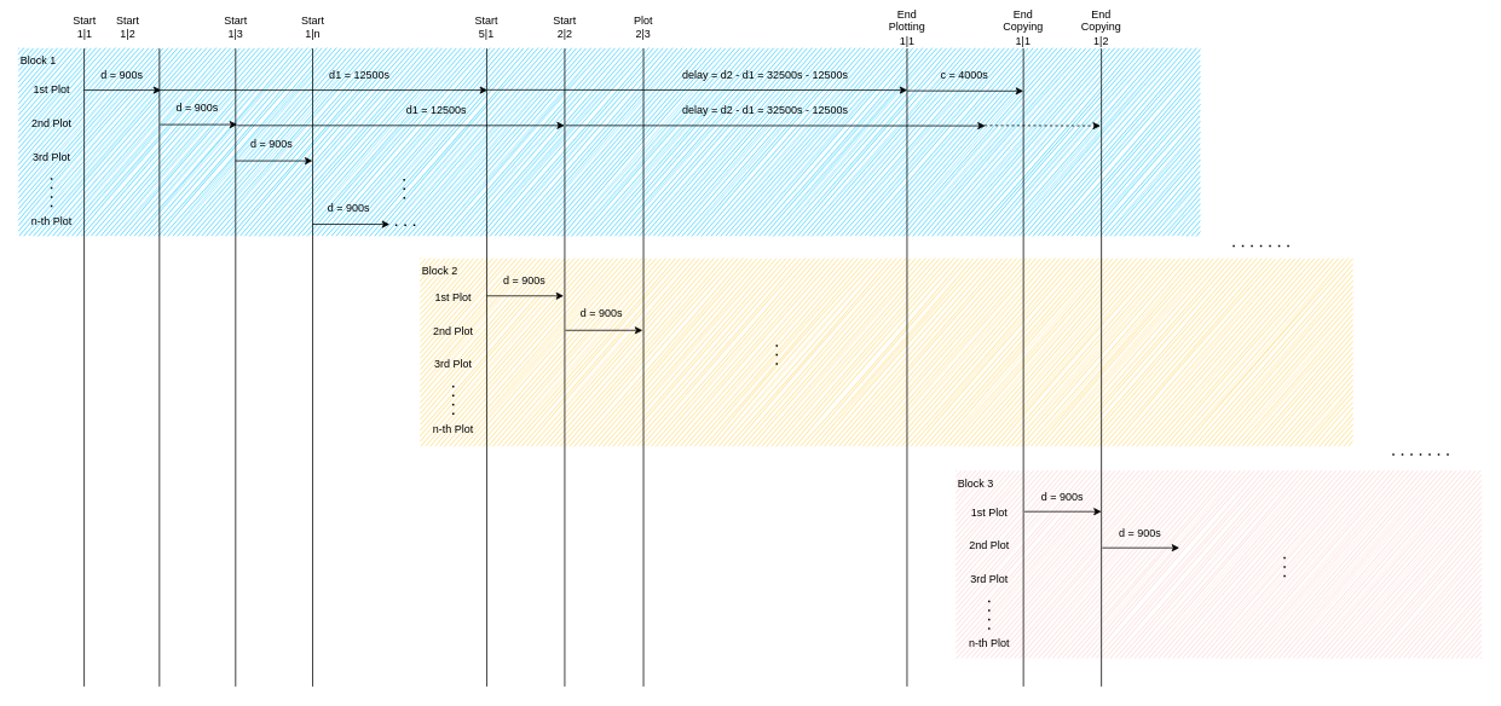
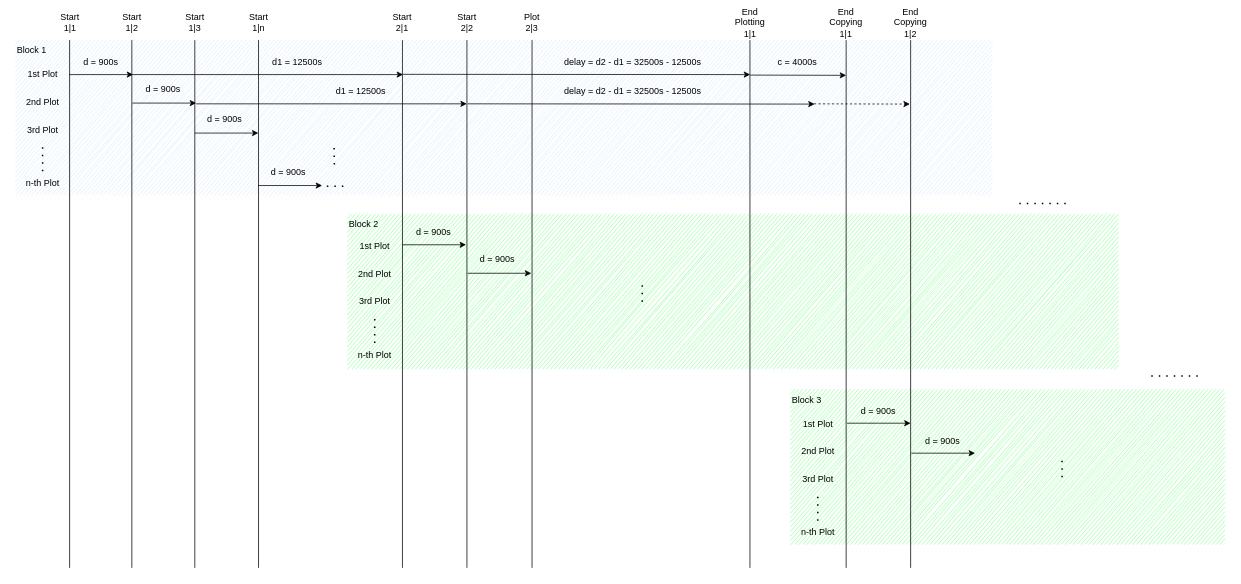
- <mxCell id="35" value="Start 1|2" style="text;html=1;strokeColor=none;fillColor=none;align=center;verticalAlign=middle;whiteSpace=wrap;rounded=0;" vertex="1" parent="1"><mxGeometry x="119" y="20" width="43" height="20" as="geometry" /></mxCell>
+ <mxCell id="35" value="Start 1|2" style="text;html=1;strokeColor=none;fillColor=none;align=center;verticalAlign=middle;whiteSpace=wrap;rounded=0;" vertex="1" parent="1"><mxGeometry x="154" y="20" width="43" height="20" as="geometry" /></mxCell>
- <mxCell id="38" value="Start 5|1" style="text;html=1;strokeColor=none;fillColor=none;align=center;verticalAlign=middle;whiteSpace=wrap;rounded=0;" vertex="1" parent="1"><mxGeometry x="514" y="20" width="44" height="20" as="geometry" /></mxCell>
+ <mxCell id="38" value="Start 2|1" style="text;html=1;strokeColor=none;fillColor=none;align=center;verticalAlign=middle;whiteSpace=wrap;rounded=0;" vertex="1" parent="1"><mxGeometry x="514" y="20" width="44" height="20" as="geometry" /></mxCell>
- <mxCell id="2" value="Block 1" style="rounded=0;whiteSpace=wrap;html=1;fillColor=#19C9FF;strokeColor=none;sketch=1;verticalAlign=top;align=left;" vertex="1" parent="1"><mxGeometry x="20" y="53" width="1301" height="206" as="geometry" /></mxCell>
+ <mxCell id="2" value="Block 1" style="rounded=0;whiteSpace=wrap;html=1;fillColor=#dae8fc;strokeColor=none;sketch=1;verticalAlign=top;align=left;" vertex="1" parent="1"><mxGeometry x="20" y="53" width="1301" height="206" as="geometry" /></mxCell>
- <mxCell id="20" value="Block 2" style="rounded=0;whiteSpace=wrap;html=1;strokeColor=none;sketch=1;fillColor=#FFD45E;verticalAlign=top;align=left;" vertex="1" parent="1"><mxGeometry x="463" y="285" width="1028" height="206" as="geometry" /></mxCell>
+ <mxCell id="20" value="Block 2" style="rounded=0;whiteSpace=wrap;html=1;strokeColor=none;sketch=1;fillColor=#8cff98;verticalAlign=top;align=left;" vertex="1" parent="1"><mxGeometry x="463" y="285" width="1028" height="206" as="geometry" /></mxCell>
- <mxCell id="42" value="Block 3" style="rounded=0;whiteSpace=wrap;html=1;strokeColor=none;sketch=1;verticalAlign=top;align=left;fillColor=#f8cecc;" vertex="1" parent="1"><mxGeometry x="1054" y="519" width="579" height="206" as="geometry" /></mxCell>
+ <mxCell id="42" value="Block 3" style="rounded=0;whiteSpace=wrap;html=1;strokeColor=none;sketch=1;verticalAlign=top;align=left;fillColor=#8CFF98;" vertex="1" parent="1"><mxGeometry x="1054" y="519" width="579" height="206" as="geometry" /></mxCell>
